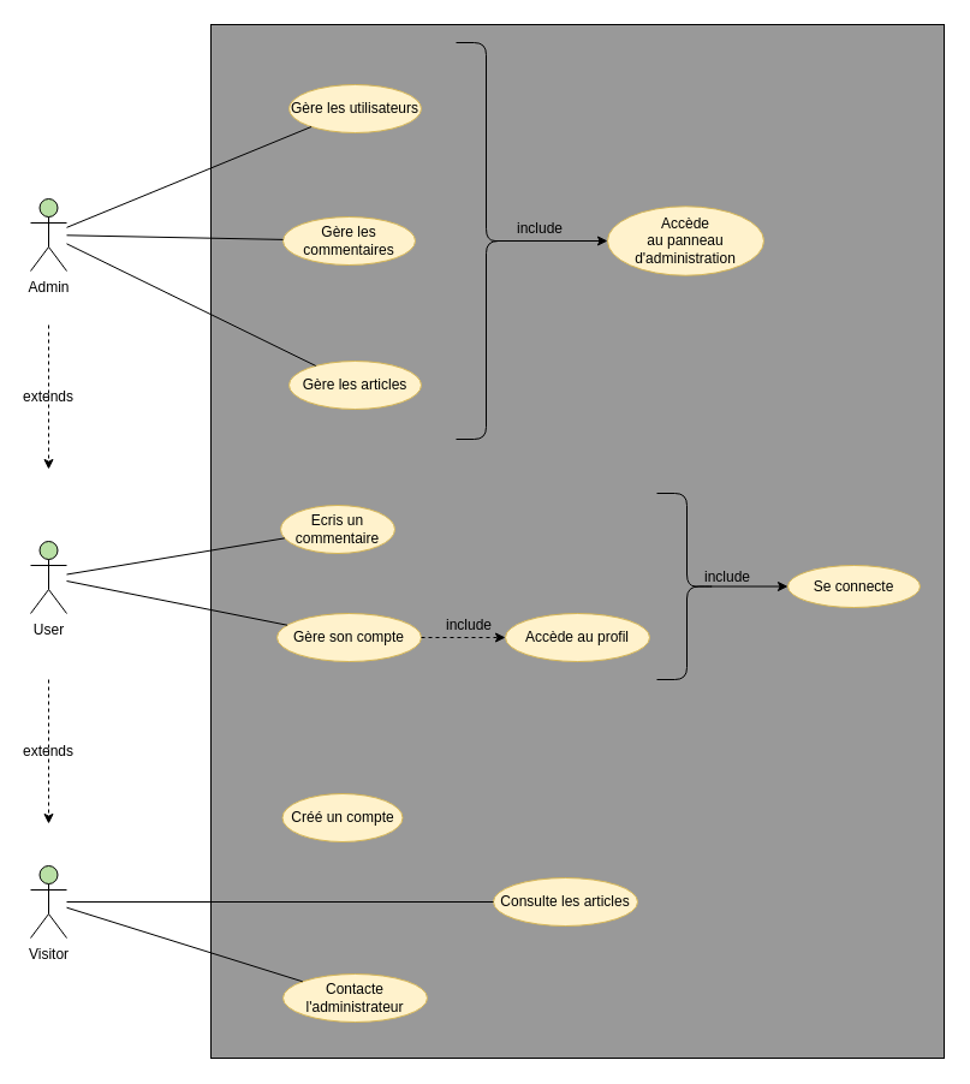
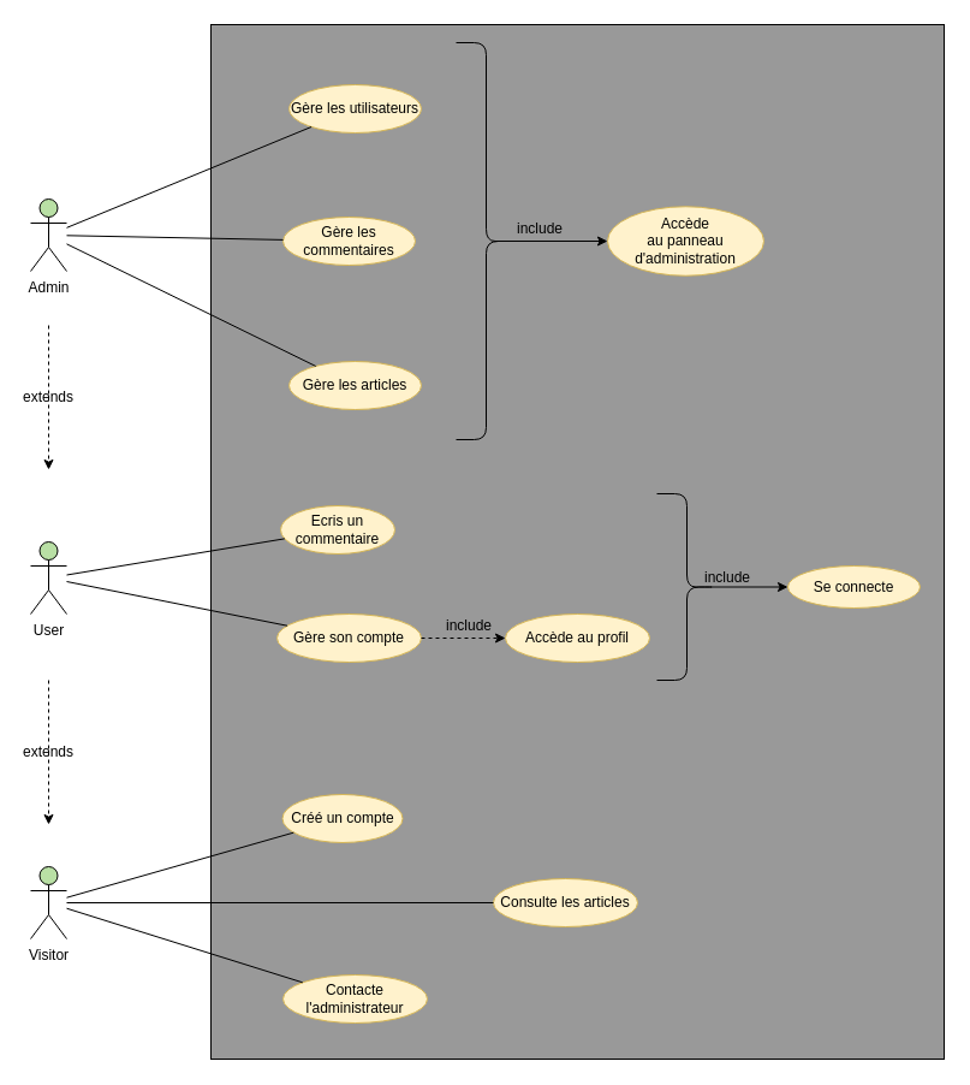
+ <mxCell id="13" value="" style="endArrow=none;html=1;" parent="1" source="7" target="10" edge="1"><mxGeometry width="50" height="50" relative="1" as="geometry"><mxPoint x="85" y="1031.398" as="sourcePoint" /><mxPoint x="318.848" y="897.291" as="targetPoint" /></mxGeometry></mxCell>
